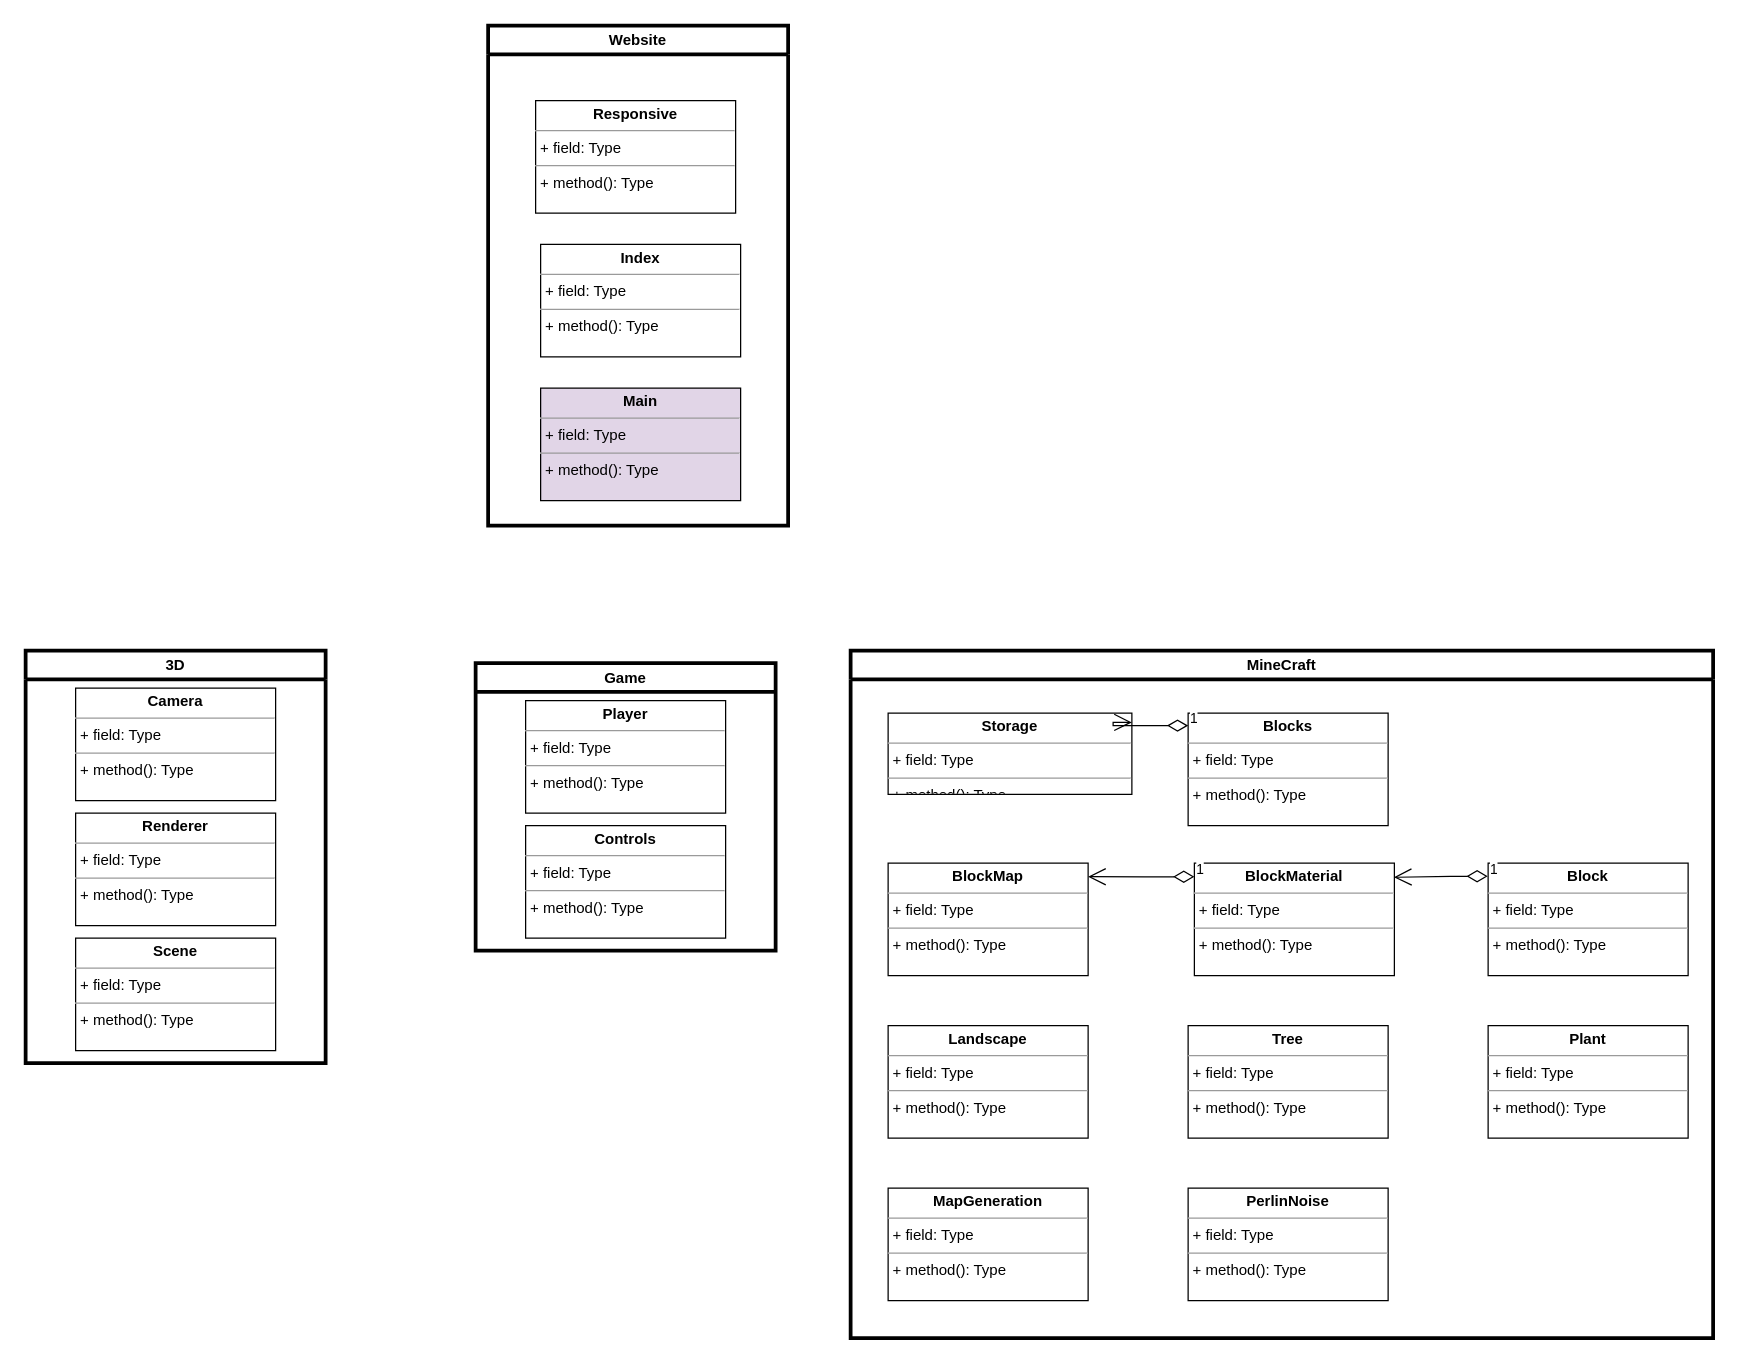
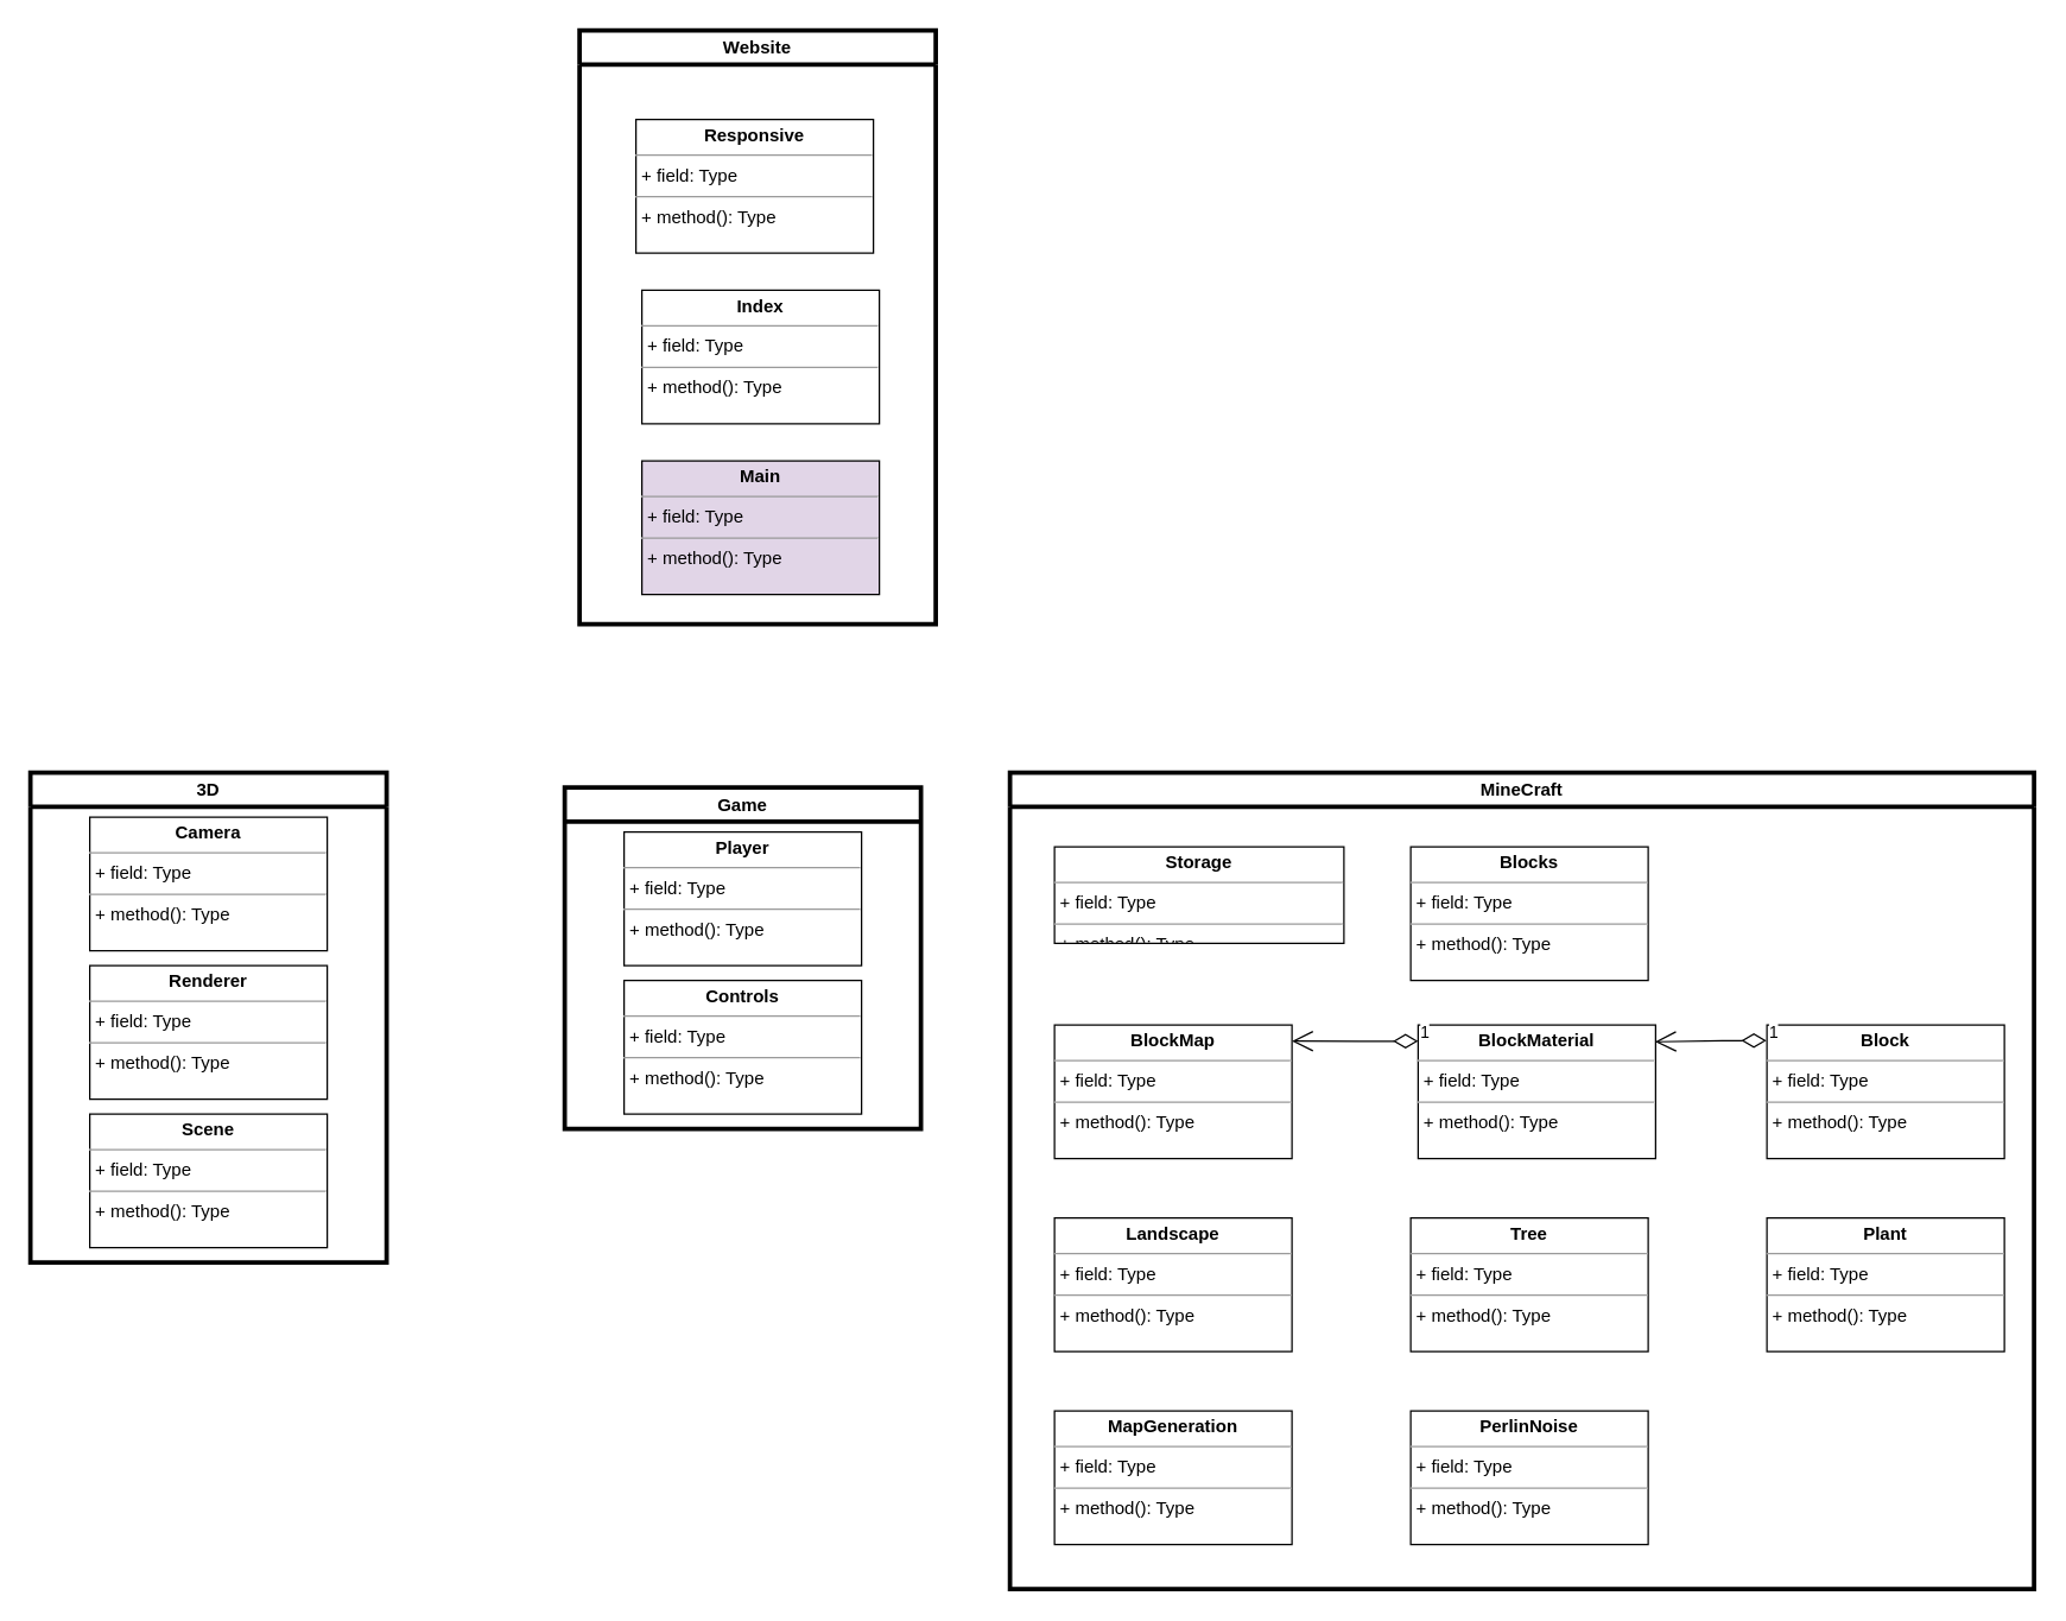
- <mxCell id="19" value="1" style="endArrow=open;html=1;endSize=12;startArrow=diamondThin;startSize=14;startFill=0;edgeStyle=orthogonalEdgeStyle;align=left;verticalAlign=bottom;rounded=0;exitX=0;exitY=0.111;exitDx=0;exitDy=0;exitPerimeter=0;entryX=1;entryY=0.114;entryDx=0;entryDy=0;entryPerimeter=0;" edge="1" parent="6" source="13" target="8"><mxGeometry x="-1" y="3" relative="1" as="geometry"><mxPoint x="250" y="60" as="sourcePoint" /><mxPoint x="210" y="60" as="targetPoint" /><Array as="points"><mxPoint x="210" y="60" /></Array></mxGeometry></mxCell>
